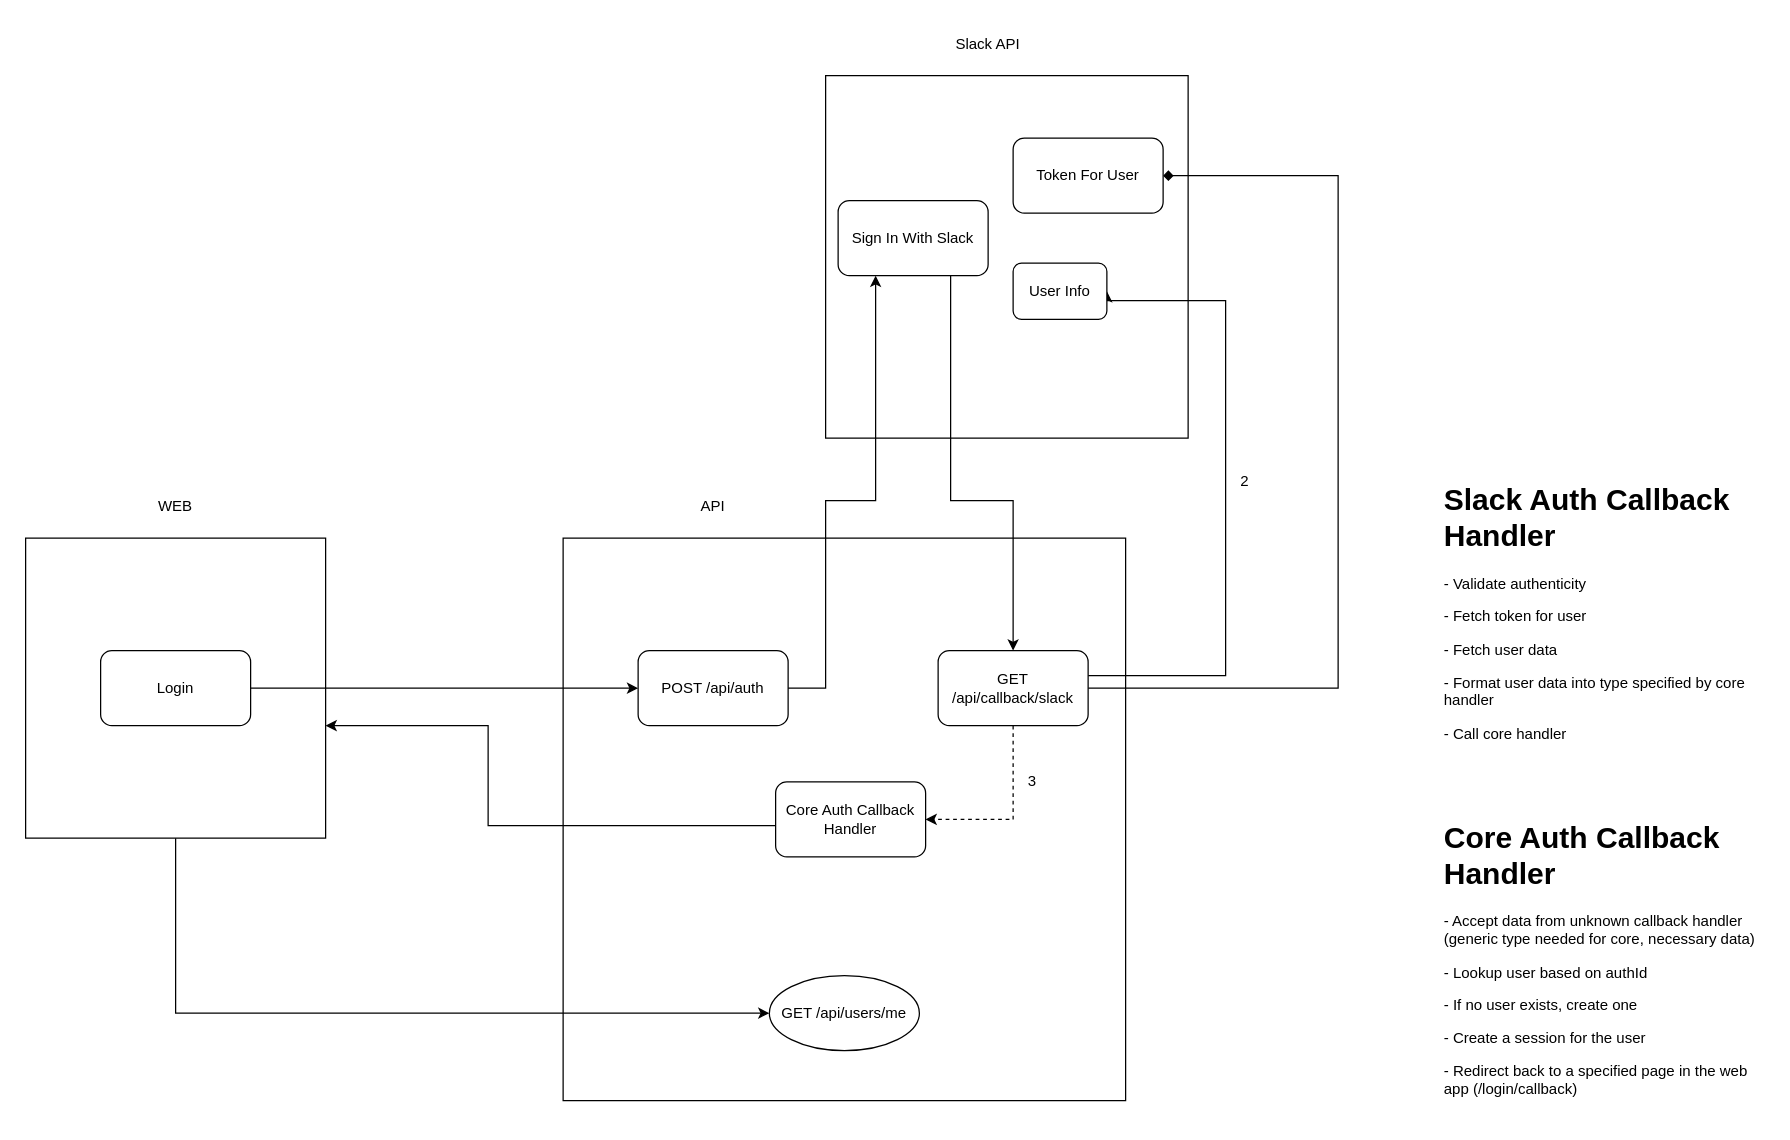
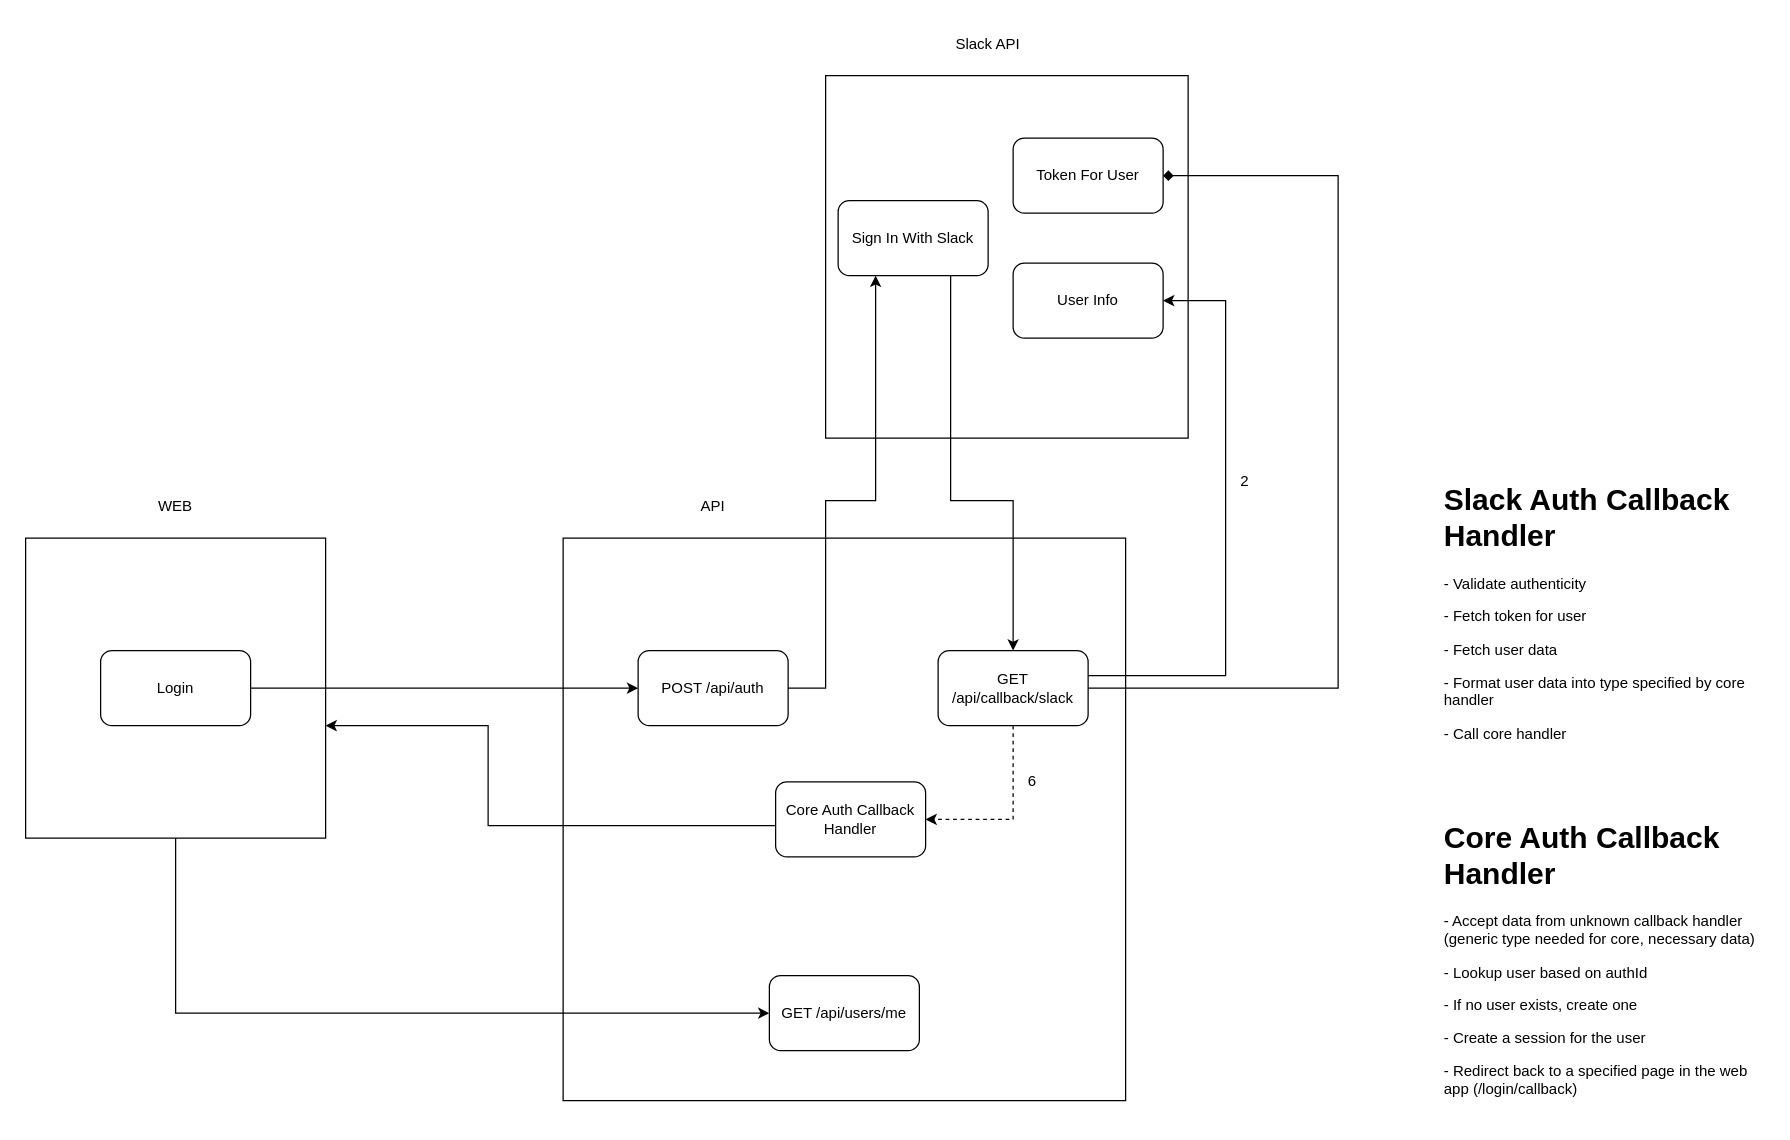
- <mxCell id="25" value="User Info" style="rounded=1;whiteSpace=wrap;html=1;" parent="1" vertex="1"><mxGeometry x="810" y="210" width="75" height="45" as="geometry" /></mxCell>
+ <mxCell id="25" value="User Info" style="rounded=1;whiteSpace=wrap;html=1;" parent="1" vertex="1"><mxGeometry x="810" y="210" width="120" height="60" as="geometry" /></mxCell>
- <mxCell id="27" value="3" style="text;html=1;align=center;verticalAlign=middle;resizable=0;points=[];autosize=1;strokeColor=none;fillColor=none;" parent="1" vertex="1"><mxGeometry x="810" y="610" width="30" height="30" as="geometry" /></mxCell>
+ <mxCell id="27" value="6" style="text;html=1;align=center;verticalAlign=middle;resizable=0;points=[];autosize=1;strokeColor=none;fillColor=none;" parent="1" vertex="1"><mxGeometry x="810" y="610" width="30" height="30" as="geometry" /></mxCell>
- <mxCell id="20" value="GET /api/users/me" style="ellipse;whiteSpace=wrap;html=1;" parent="1" vertex="1"><mxGeometry x="615" y="780" width="120" height="60" as="geometry" /></mxCell>
+ <mxCell id="20" value="GET /api/users/me" style="rounded=1;whiteSpace=wrap;html=1;" parent="1" vertex="1"><mxGeometry x="615" y="780" width="120" height="60" as="geometry" /></mxCell>
